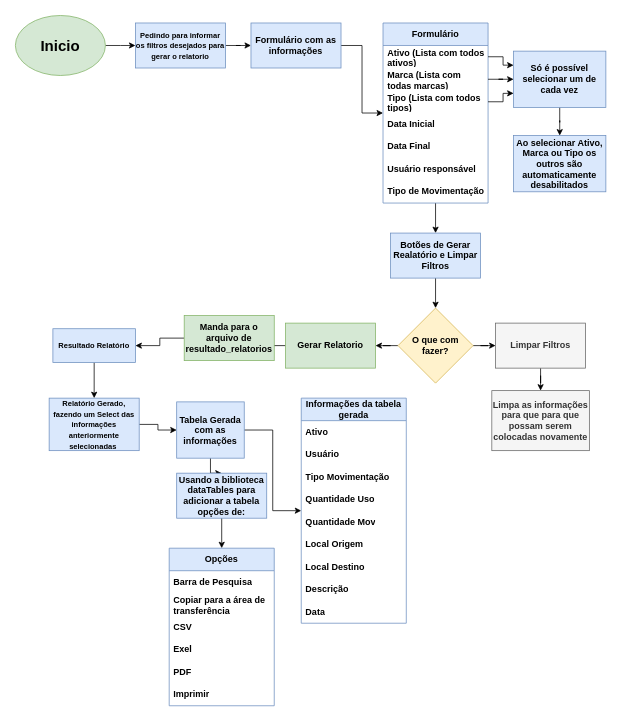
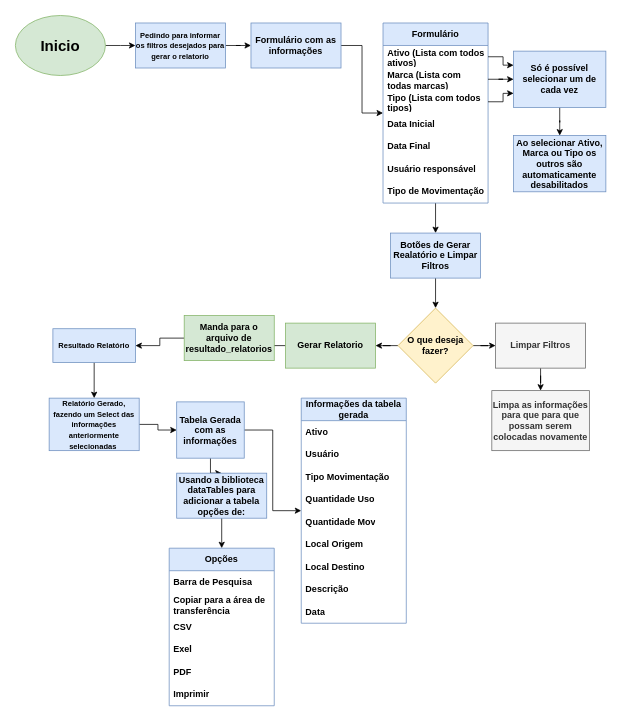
- <mxCell id="21" value="O que com fazer?" style="rhombus;whiteSpace=wrap;html=1;fillColor=#fff2cc;strokeColor=#d6b656;fontStyle=1;startSize=30;" parent="1" vertex="1"><mxGeometry x="530" y="410" width="100" height="100" as="geometry" /></mxCell>
+ <mxCell id="21" value="O que deseja fazer?" style="rhombus;whiteSpace=wrap;html=1;fillColor=#fff2cc;strokeColor=#d6b656;fontStyle=1;startSize=30;" parent="1" vertex="1"><mxGeometry x="530" y="410" width="100" height="100" as="geometry" /></mxCell>
